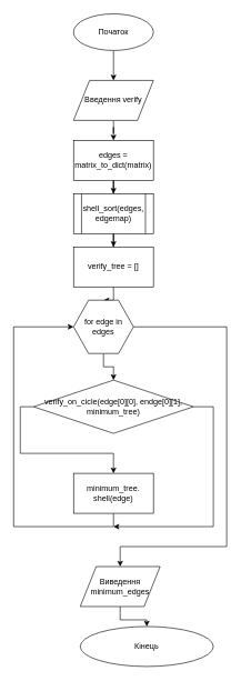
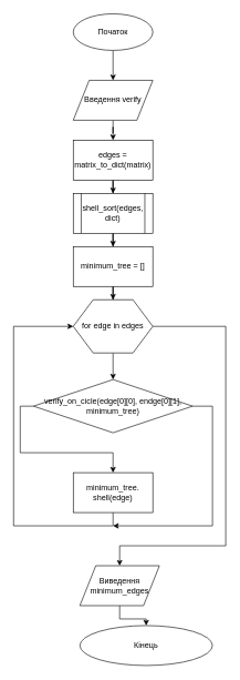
- <mxCell id="9" value="&lt;span style=&quot;white-space: normal&quot;&gt;shell_sort(edges, edgemap)&lt;/span&gt;" style="shape=process;whiteSpace=wrap;html=1;backgroundOutline=1;" vertex="1" parent="1"><mxGeometry x="110" y="290" width="120" height="60" as="geometry" /></mxCell>
+ <mxCell id="9" value="&lt;span style=&quot;white-space: normal&quot;&gt;shell_sort(edges, dict)&lt;/span&gt;" style="shape=process;whiteSpace=wrap;html=1;backgroundOutline=1;" vertex="1" parent="1"><mxGeometry x="110" y="290" width="120" height="60" as="geometry" /></mxCell>
- <mxCell id="11" value="verify_tree = []" style="rounded=0;whiteSpace=wrap;html=1;" vertex="1" parent="1"><mxGeometry x="110" y="370" width="120" height="60" as="geometry" /></mxCell>
+ <mxCell id="11" value="minimum_tree = []" style="rounded=0;whiteSpace=wrap;html=1;" vertex="1" parent="1"><mxGeometry x="110" y="370" width="120" height="60" as="geometry" /></mxCell>
- <mxCell id="14" value="for edge in edges" style="shape=hexagon;perimeter=hexagonPerimeter2;whiteSpace=wrap;html=1;" vertex="1" parent="1"><mxGeometry x="110" y="450" width="90" height="80" as="geometry" /></mxCell>
+ <mxCell id="14" value="for edge in edges" style="shape=hexagon;perimeter=hexagonPerimeter2;whiteSpace=wrap;html=1;" vertex="1" parent="1"><mxGeometry x="110" y="450" width="120" height="80" as="geometry" /></mxCell>
